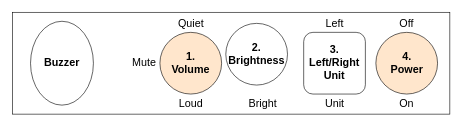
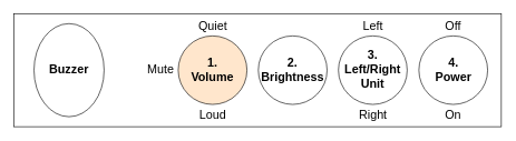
- <mxCell id="5" value="&lt;font style=&quot;font-size: 18px&quot;&gt;&lt;b&gt;2.&lt;br&gt;Brightness&lt;/b&gt;&lt;/font&gt;" style="ellipse;whiteSpace=wrap;html=1;aspect=fixed;" vertex="1" parent="1"><mxGeometry x="376" y="38.5" width="103" height="103" as="geometry" /></mxCell>
+ <mxCell id="5" value="&lt;font style=&quot;font-size: 18px&quot;&gt;&lt;b&gt;2.&lt;br&gt;Brightness&lt;/b&gt;&lt;/font&gt;" style="ellipse;whiteSpace=wrap;html=1;aspect=fixed;" vertex="1" parent="1"><mxGeometry x="386" y="53.5" width="103" height="103" as="geometry" /></mxCell>
- <mxCell id="4" value="&lt;font style=&quot;font-size: 18px&quot;&gt;&lt;b&gt;3.&lt;br&gt;Left/Right&lt;br&gt;Unit&lt;/b&gt;&lt;/font&gt;" style="whiteSpace=wrap;html=1;aspect=fixed;rounded=1;" vertex="1" parent="1"><mxGeometry x="506" y="53.5" width="103" height="103" as="geometry" /></mxCell>
+ <mxCell id="4" value="&lt;font style=&quot;font-size: 18px&quot;&gt;&lt;b&gt;3.&lt;br&gt;Left/Right&lt;br&gt;Unit&lt;/b&gt;&lt;/font&gt;" style="ellipse;whiteSpace=wrap;html=1;aspect=fixed;" vertex="1" parent="1"><mxGeometry x="506" y="53.5" width="103" height="103" as="geometry" /></mxCell>
- <mxCell id="3" value="&lt;font style=&quot;font-size: 18px&quot;&gt;&lt;b&gt;4.&lt;br&gt;Power&lt;/b&gt;&lt;/font&gt;" style="ellipse;whiteSpace=wrap;html=1;aspect=fixed;fillColor=#ffe6cc;" vertex="1" parent="1"><mxGeometry x="626.5" y="53.5" width="103" height="103" as="geometry" /></mxCell>
+ <mxCell id="3" value="&lt;font style=&quot;font-size: 18px&quot;&gt;&lt;b&gt;4.&lt;br&gt;Power&lt;/b&gt;&lt;/font&gt;" style="ellipse;whiteSpace=wrap;html=1;aspect=fixed;" vertex="1" parent="1"><mxGeometry x="626.5" y="53.5" width="103" height="103" as="geometry" /></mxCell>
- <mxCell id="12" value="Bright" style="text;html=1;strokeColor=none;fillColor=none;align=center;verticalAlign=middle;whiteSpace=wrap;rounded=0;fontSize=18;" vertex="1" parent="1"><mxGeometry x="407.5" y="156.5" width="60" height="30" as="geometry" /></mxCell>
- <mxCell id="11" value="Unit" style="text;html=1;strokeColor=none;fillColor=none;align=center;verticalAlign=middle;whiteSpace=wrap;rounded=0;fontSize=18;" vertex="1" parent="1"><mxGeometry x="527.5" y="156.5" width="60" height="30" as="geometry" /></mxCell>
+ <mxCell id="11" value="Right" style="text;html=1;strokeColor=none;fillColor=none;align=center;verticalAlign=middle;whiteSpace=wrap;rounded=0;fontSize=18;" vertex="1" parent="1"><mxGeometry x="527.5" y="156.5" width="60" height="30" as="geometry" /></mxCell>
